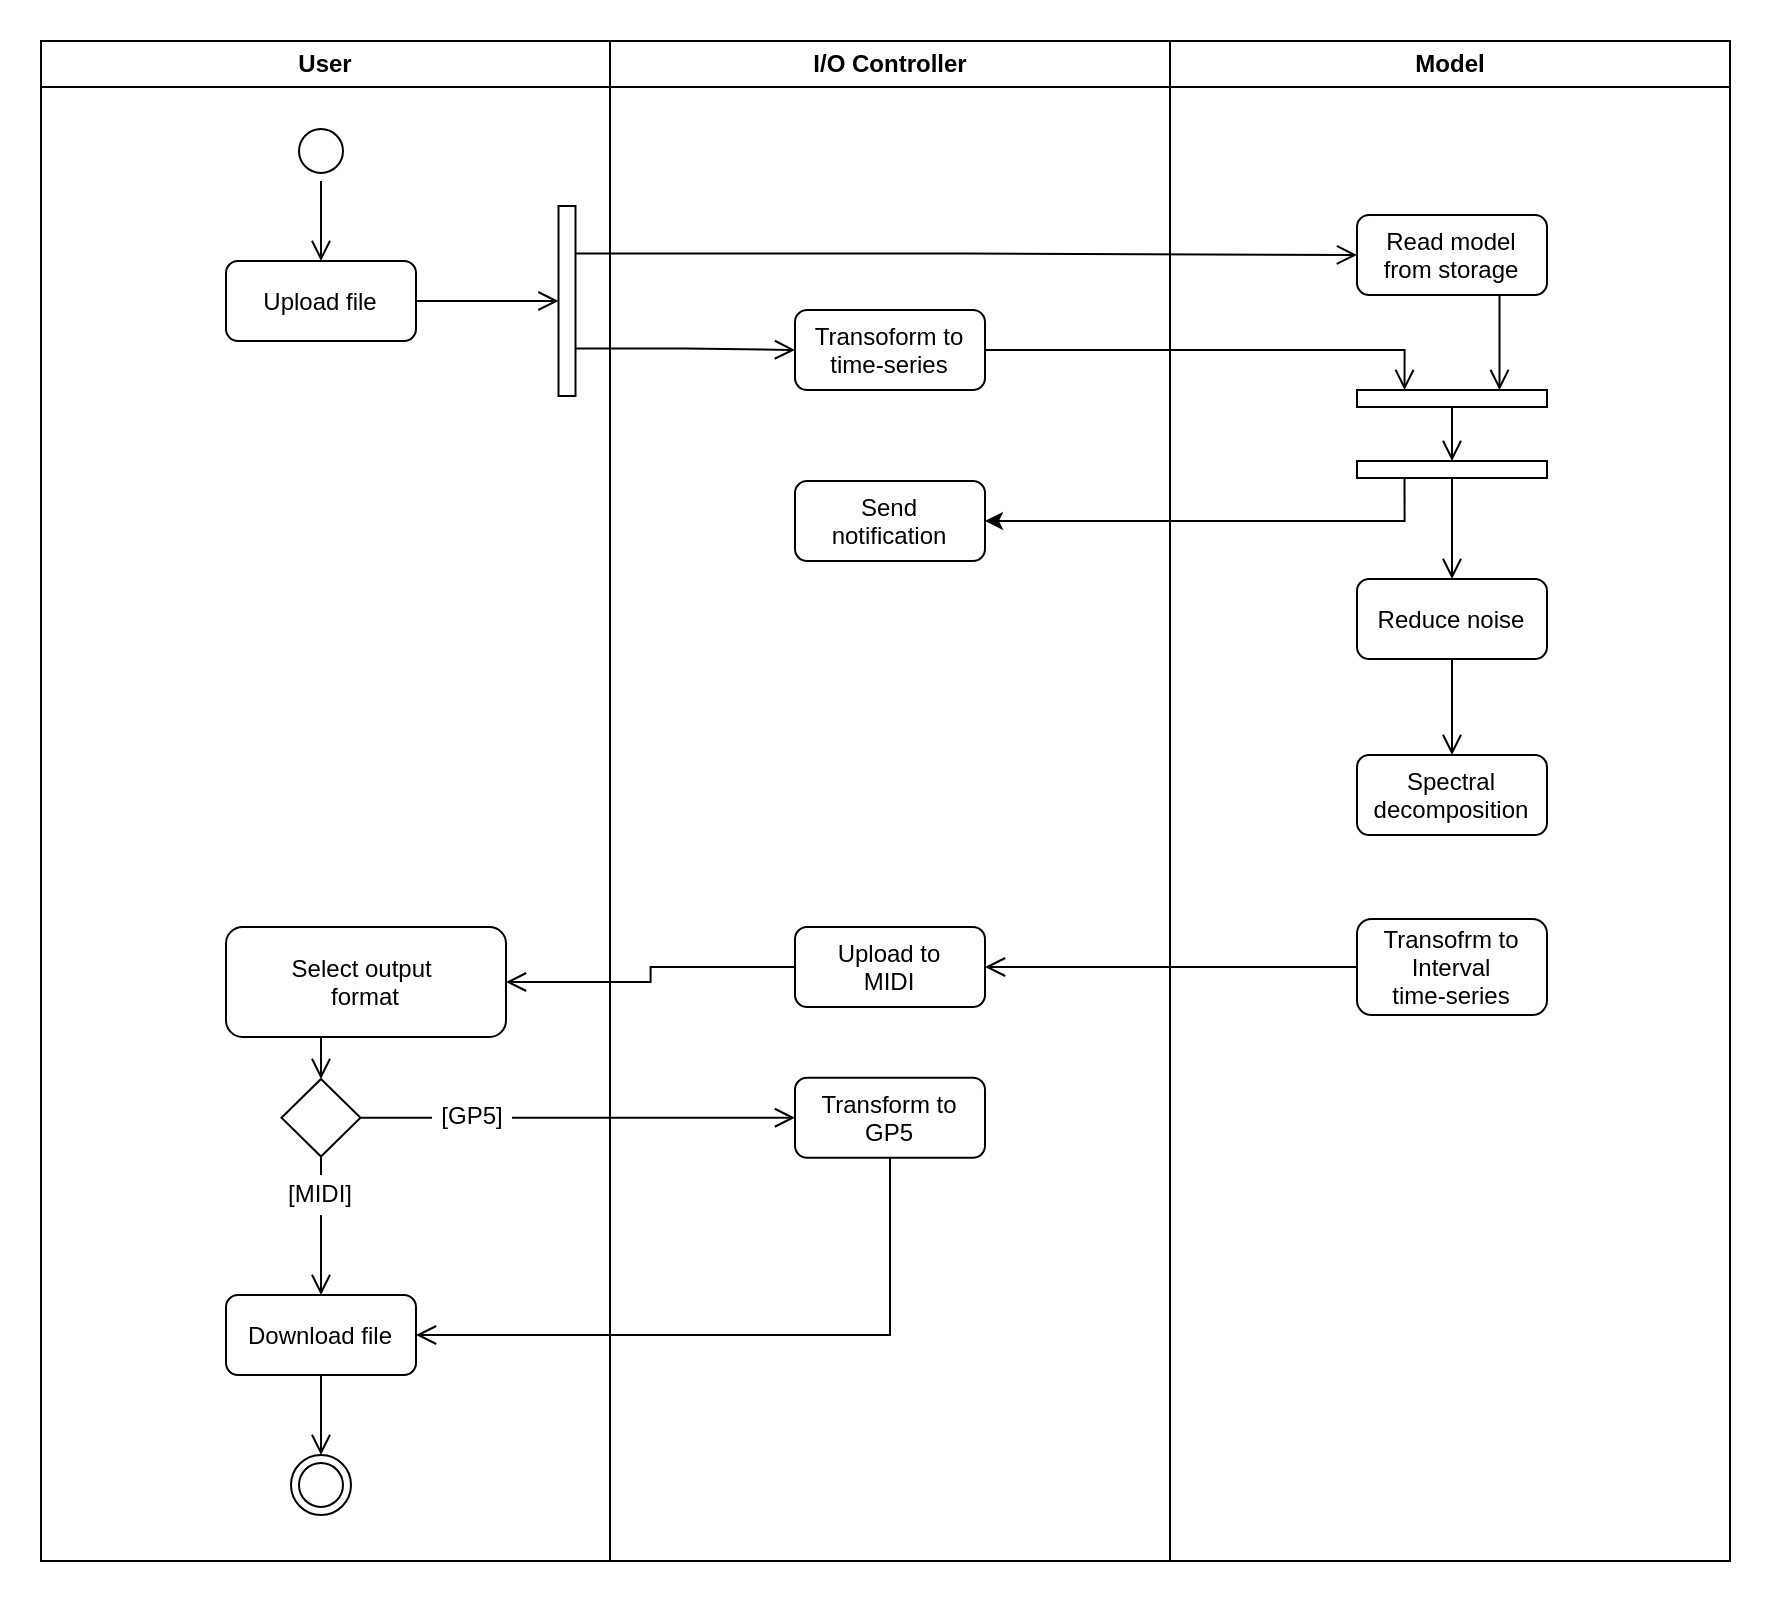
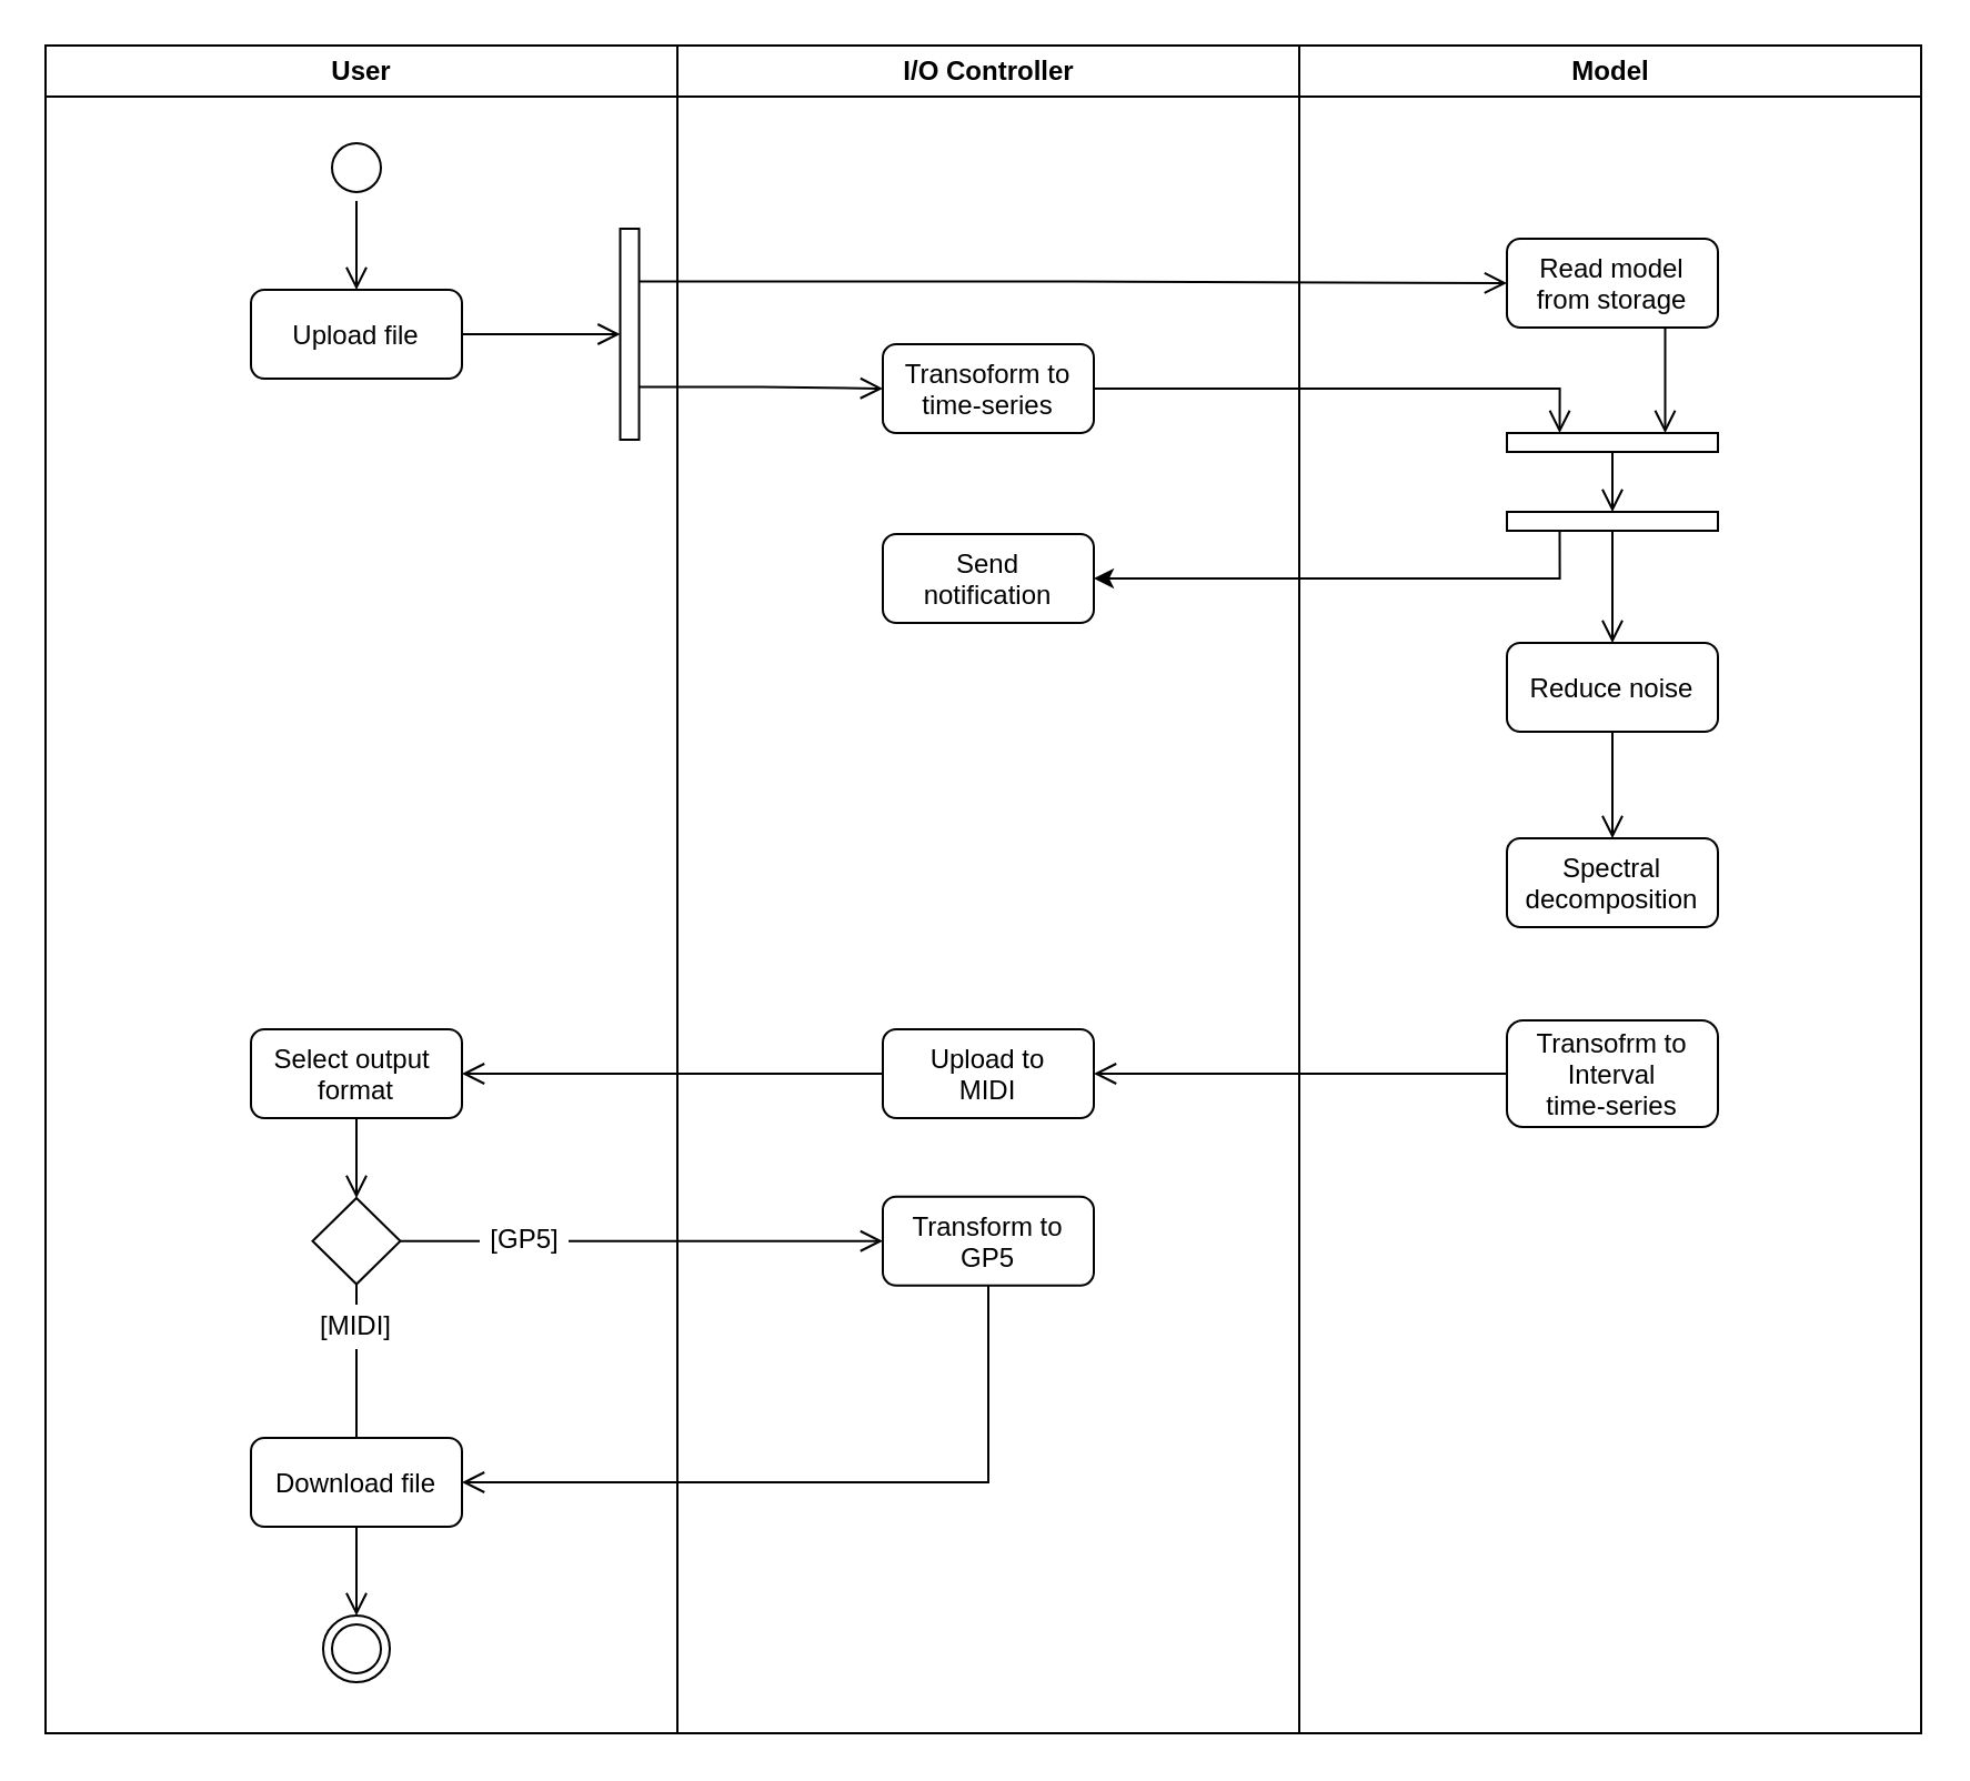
- <mxCell id="7" value="Select output &#10;format" style="rounded=1;" parent="2" vertex="1"><mxGeometry x="92.5" y="443" width="140" height="55" as="geometry" /></mxCell>
+ <mxCell id="7" value="Select output &#10;format" style="rounded=1;" parent="2" vertex="1"><mxGeometry x="92.5" y="443" width="95" height="40" as="geometry" /></mxCell>
- <mxCell id="8" style="edgeStyle=orthogonalEdgeStyle;rounded=0;orthogonalLoop=1;jettySize=auto;html=1;exitX=0.5;exitY=1;exitDx=0;exitDy=0;entryX=0.5;entryY=0;entryDx=0;entryDy=0;endArrow=open;endFill=0;strokeWidth=1;endSize=8;startSize=8;" parent="2" source="15" target="11" edge="1"><mxGeometry relative="1" as="geometry" /></mxCell>
+ <mxCell id="8" style="edgeStyle=orthogonalEdgeStyle;rounded=0;orthogonalLoop=1;jettySize=auto;html=1;exitX=0.5;exitY=1;exitDx=0;exitDy=0;entryX=0.5;entryY=0;entryDx=0;entryDy=0;endArrow=none;endFill=0;strokeWidth=1;endSize=8;startSize=8;" parent="2" source="15" target="11" edge="1"><mxGeometry relative="1" as="geometry" /></mxCell>
